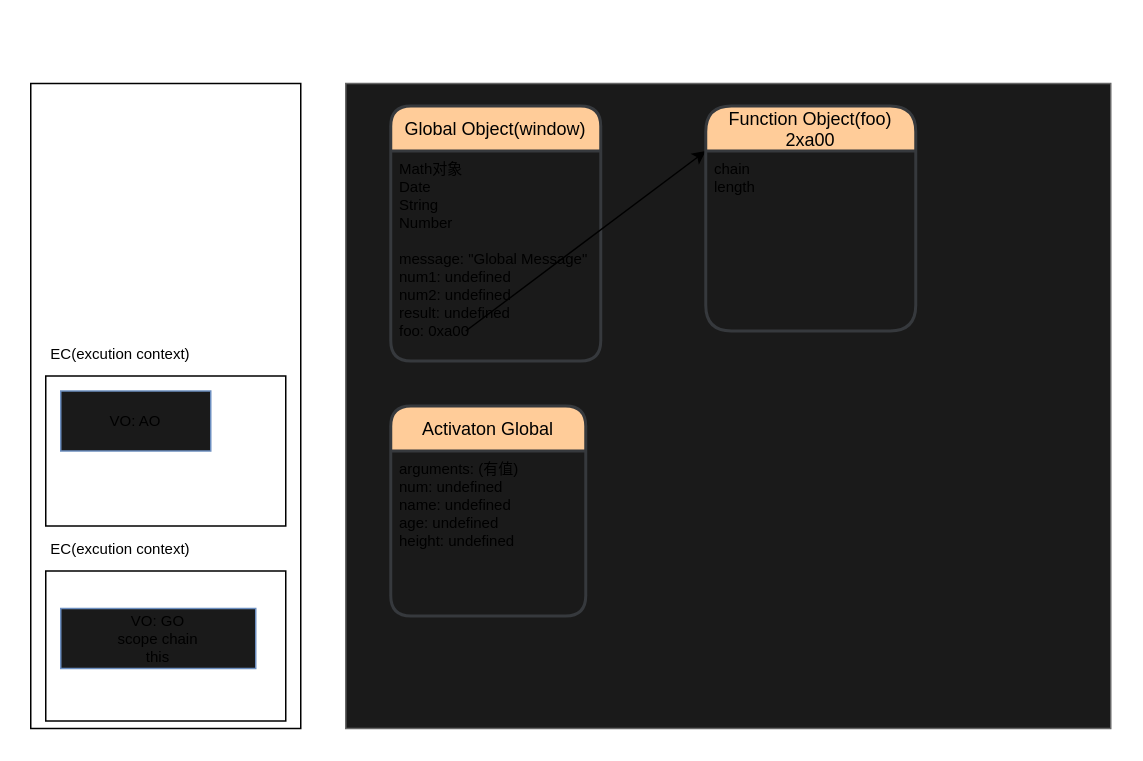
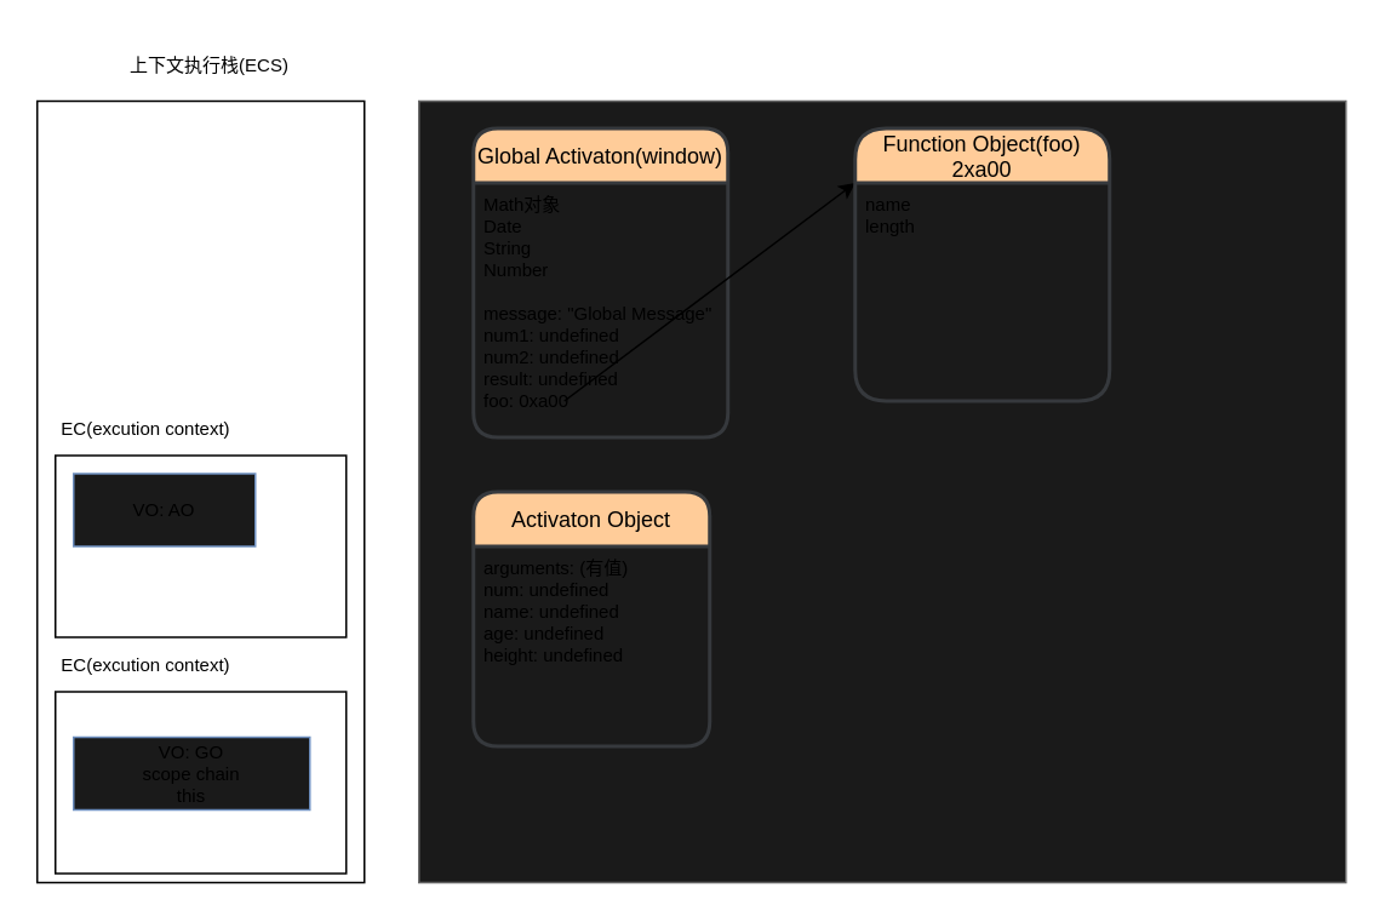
+ <mxCell id="7" value="上下文执行栈(ECS)" style="text;html=1;strokeColor=none;fillColor=none;align=center;verticalAlign=middle;whiteSpace=wrap;rounded=0;fontSize=10;" parent="1" vertex="1"><mxGeometry x="70" y="20" width="90" height="30" as="geometry" /></mxCell>
- <mxCell id="4" value="Global Object(window)" style="swimlane;childLayout=stackLayout;horizontal=1;startSize=30;horizontalStack=0;rounded=1;fontSize=12;fontStyle=0;strokeWidth=2;resizeParent=0;resizeLast=1;shadow=0;dashed=0;align=center;fillColor=#ffcc99;strokeColor=#36393d;" parent="1" vertex="1"><mxGeometry x="260" y="70" width="140" height="170" as="geometry" /></mxCell>
+ <mxCell id="4" value="Global Activaton(window)" style="swimlane;childLayout=stackLayout;horizontal=1;startSize=30;horizontalStack=0;rounded=1;fontSize=12;fontStyle=0;strokeWidth=2;resizeParent=0;resizeLast=1;shadow=0;dashed=0;align=center;fillColor=#ffcc99;strokeColor=#36393d;" parent="1" vertex="1"><mxGeometry x="260" y="70" width="140" height="170" as="geometry" /></mxCell>
- <mxCell id="11" value="chain&#10;length" style="align=left;strokeColor=none;fillColor=none;spacingLeft=4;fontSize=10;verticalAlign=top;resizable=0;rotatable=0;part=1;" parent="10" vertex="1"><mxGeometry y="30" width="140" height="120" as="geometry" /></mxCell>
+ <mxCell id="11" value="name&#10;length" style="align=left;strokeColor=none;fillColor=none;spacingLeft=4;fontSize=10;verticalAlign=top;resizable=0;rotatable=0;part=1;" parent="10" vertex="1"><mxGeometry y="30" width="140" height="120" as="geometry" /></mxCell>
- <mxCell id="16" value="Activaton Global" style="swimlane;childLayout=stackLayout;horizontal=1;startSize=30;horizontalStack=0;rounded=1;fontSize=12;fontStyle=0;strokeWidth=2;resizeParent=0;resizeLast=1;shadow=0;dashed=0;align=center;fillColor=#ffcc99;strokeColor=#36393d;" parent="1" vertex="1"><mxGeometry x="260" y="270" width="130" height="140" as="geometry" /></mxCell>
+ <mxCell id="16" value="Activaton Object" style="swimlane;childLayout=stackLayout;horizontal=1;startSize=30;horizontalStack=0;rounded=1;fontSize=12;fontStyle=0;strokeWidth=2;resizeParent=0;resizeLast=1;shadow=0;dashed=0;align=center;fillColor=#ffcc99;strokeColor=#36393d;" parent="1" vertex="1"><mxGeometry x="260" y="270" width="130" height="140" as="geometry" /></mxCell>
